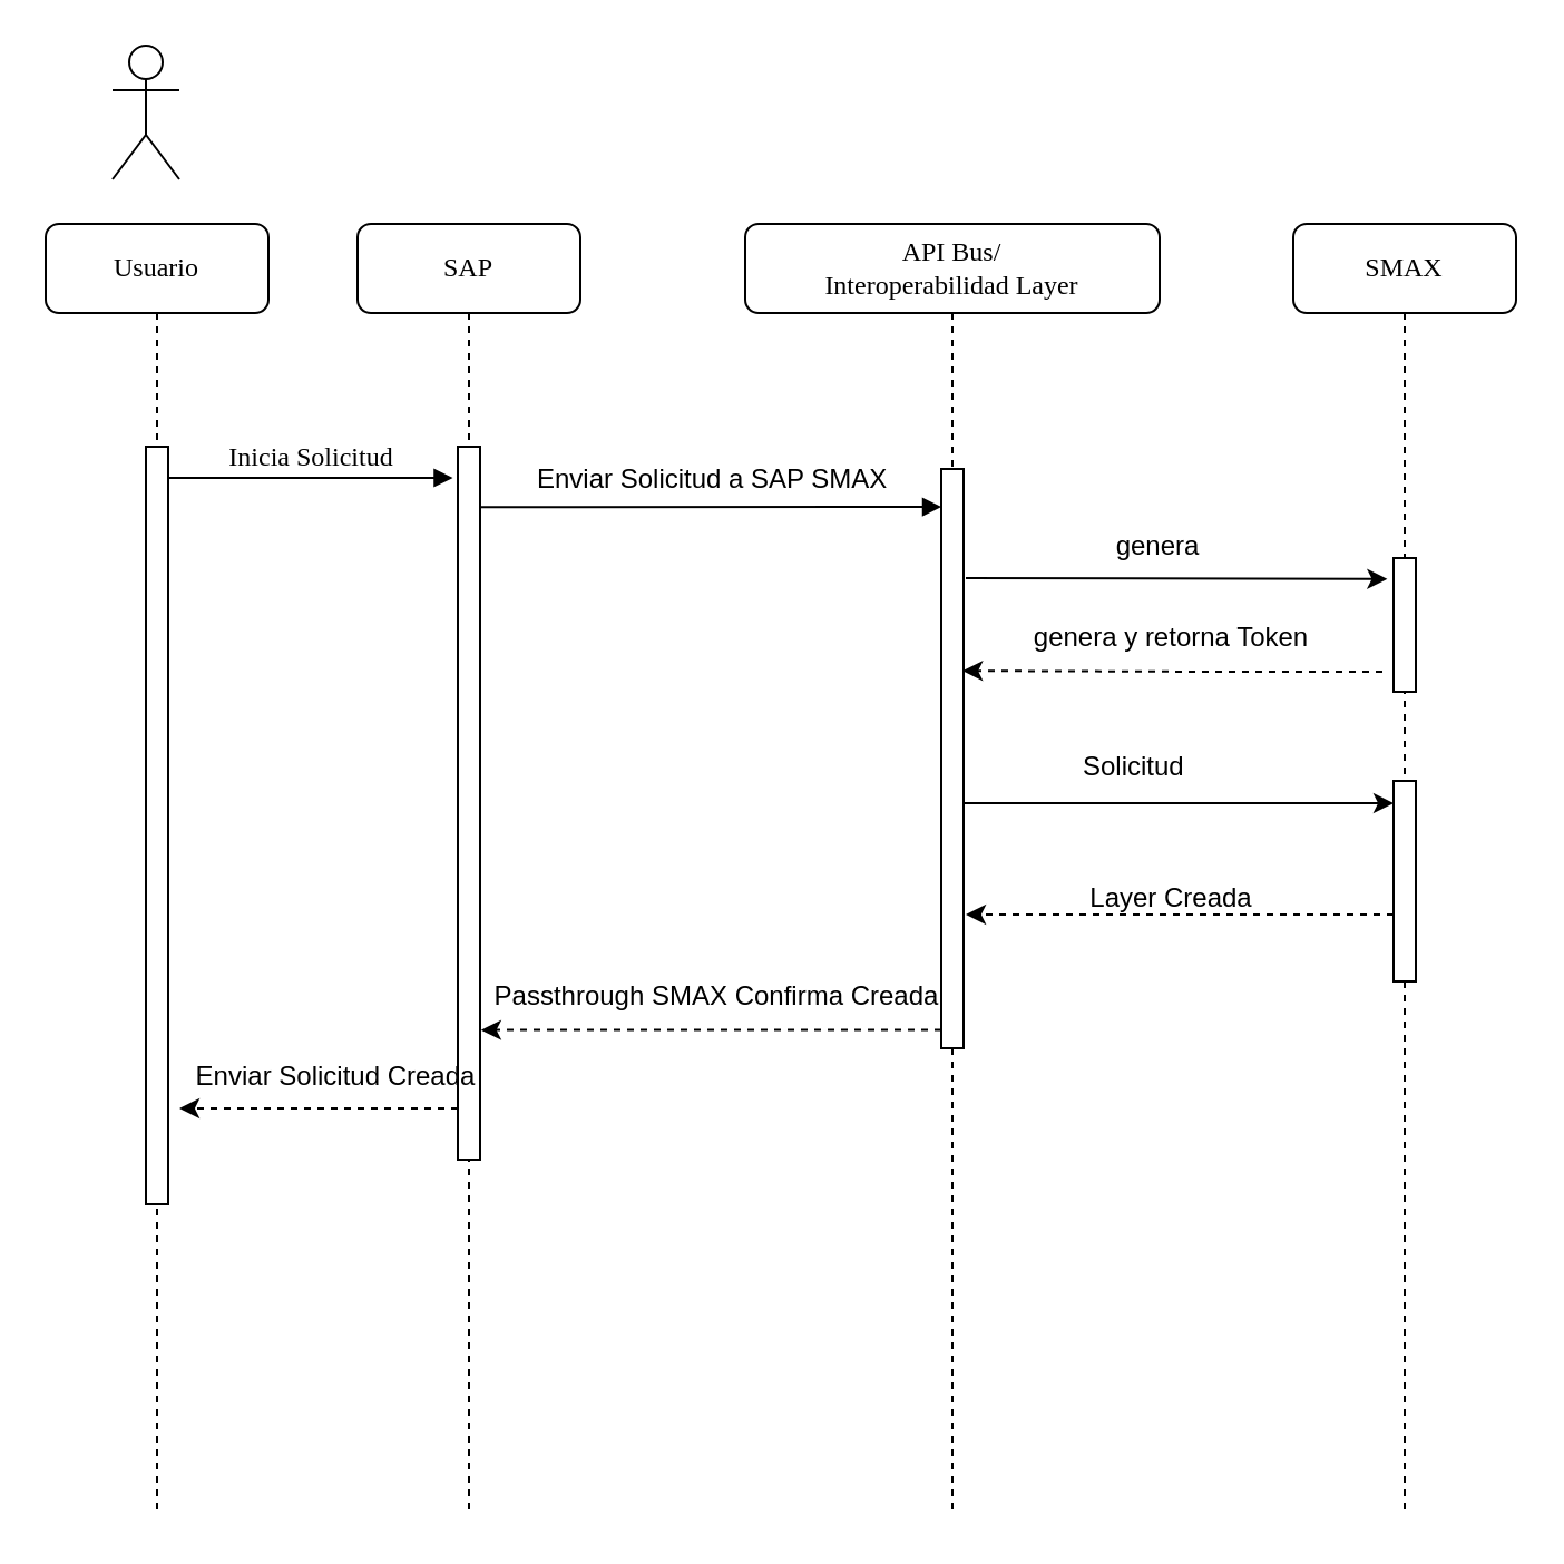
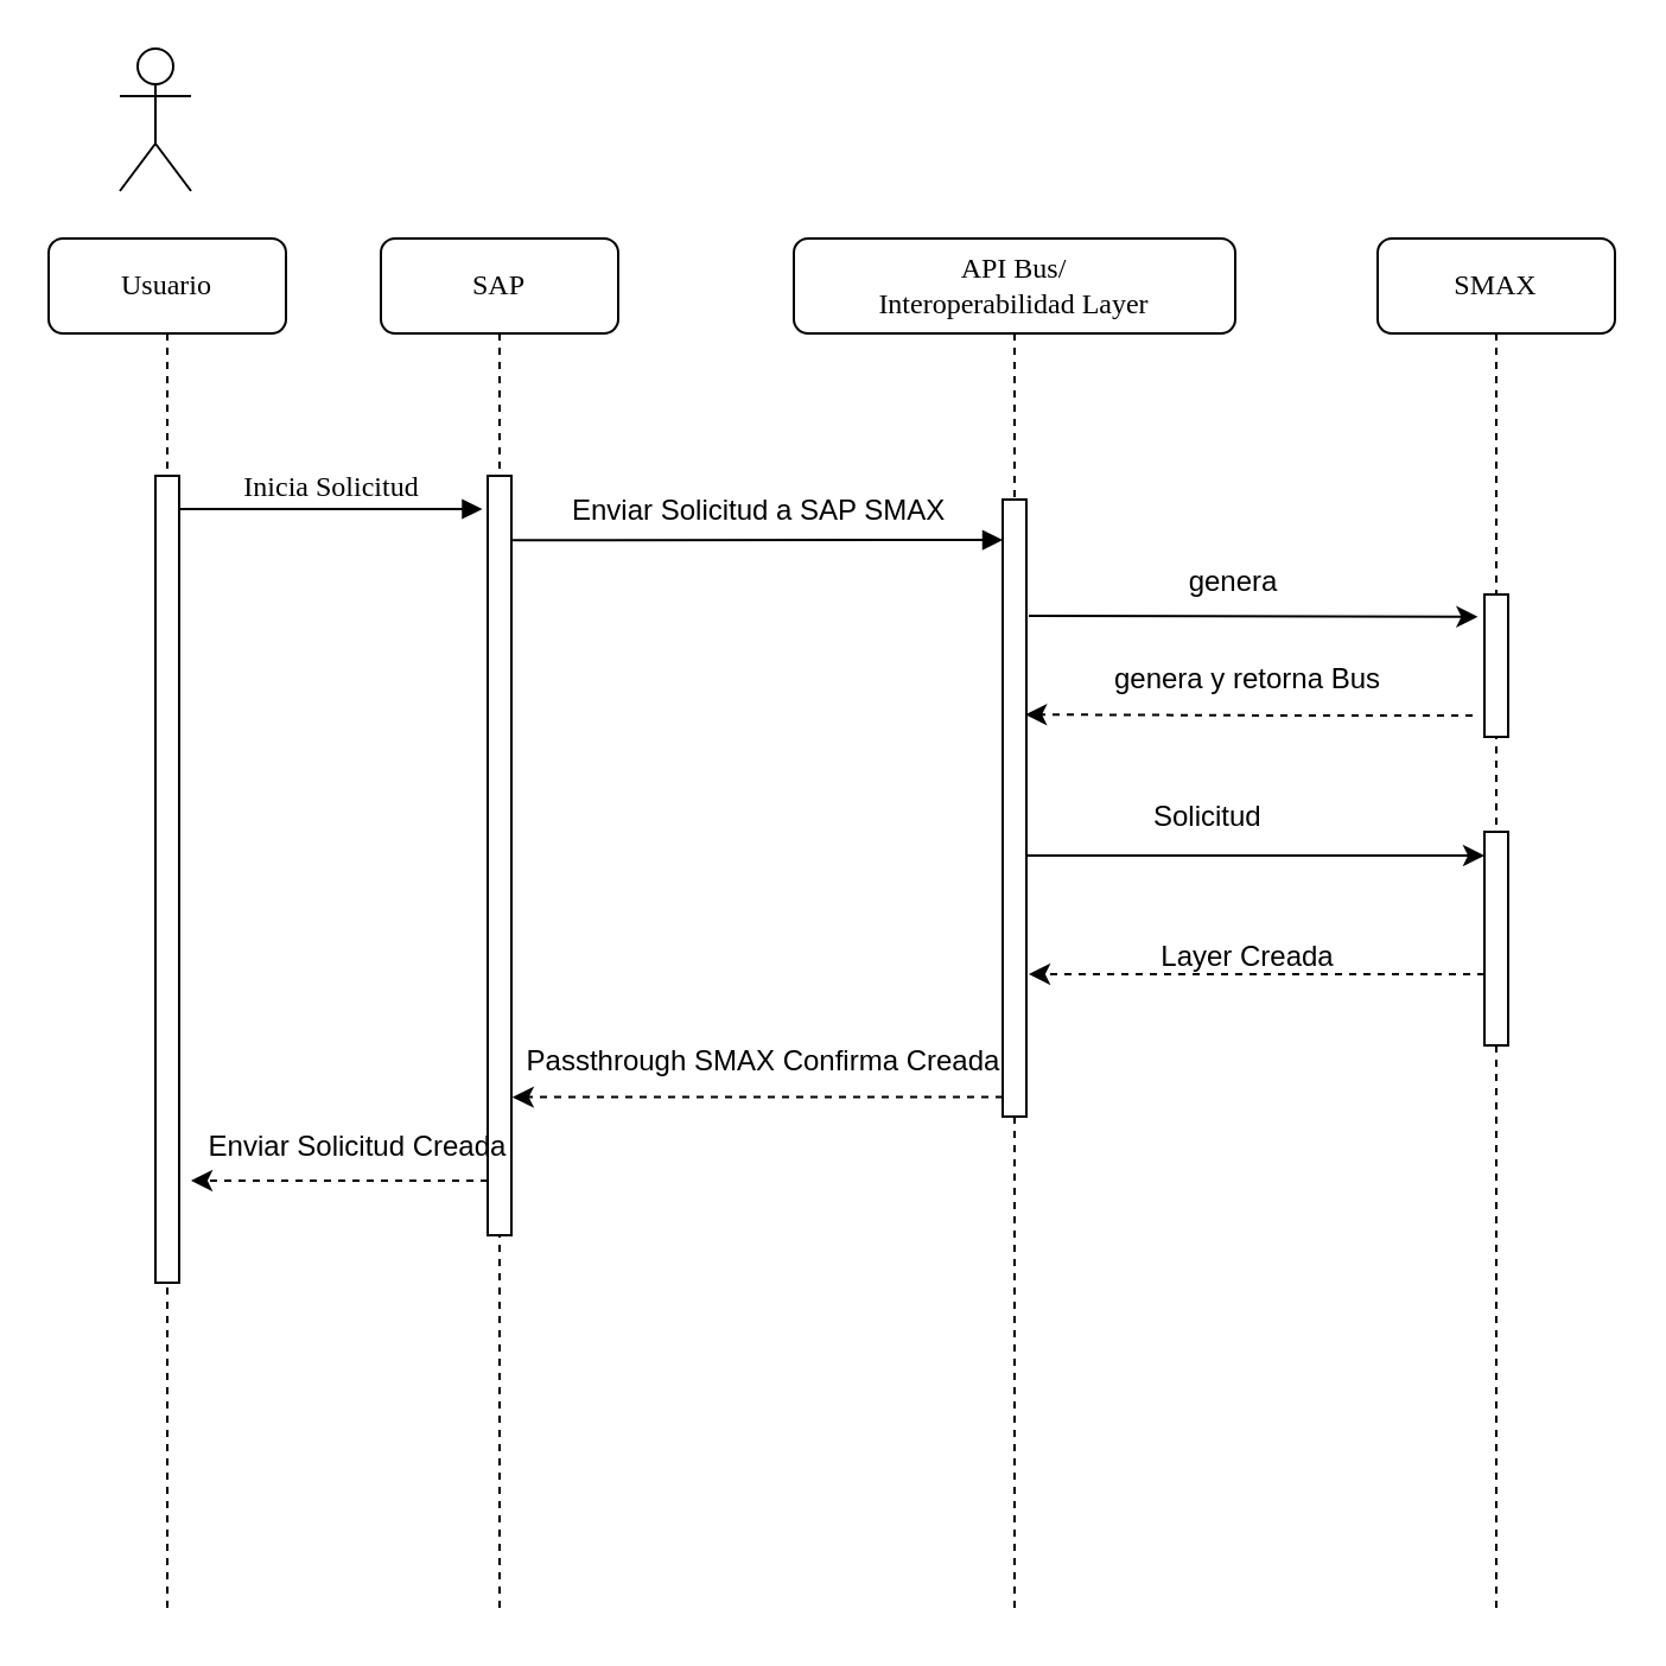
- <mxCell id="18" value="genera y retorna Token" style="text;html=1;align=center;verticalAlign=middle;resizable=0;points=[];autosize=1;strokeColor=none;fillColor=none;dashed=1;" vertex="1" parent="1"><mxGeometry x="450" y="271" width="150" height="30" as="geometry" /></mxCell>
+ <mxCell id="18" value="genera y retorna Bus" style="text;html=1;align=center;verticalAlign=middle;resizable=0;points=[];autosize=1;strokeColor=none;fillColor=none;dashed=1;" vertex="1" parent="1"><mxGeometry x="450" y="271" width="150" height="30" as="geometry" /></mxCell>
